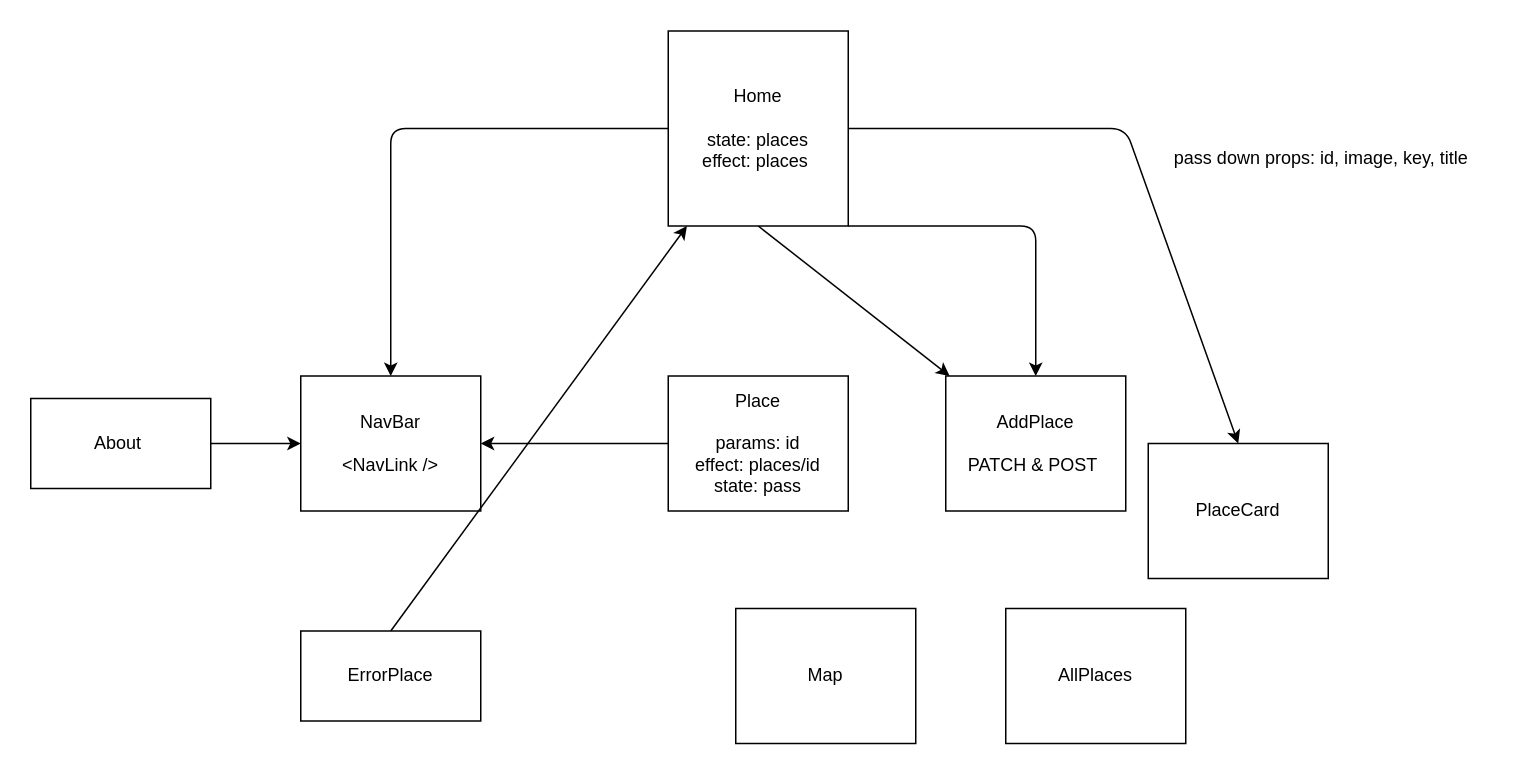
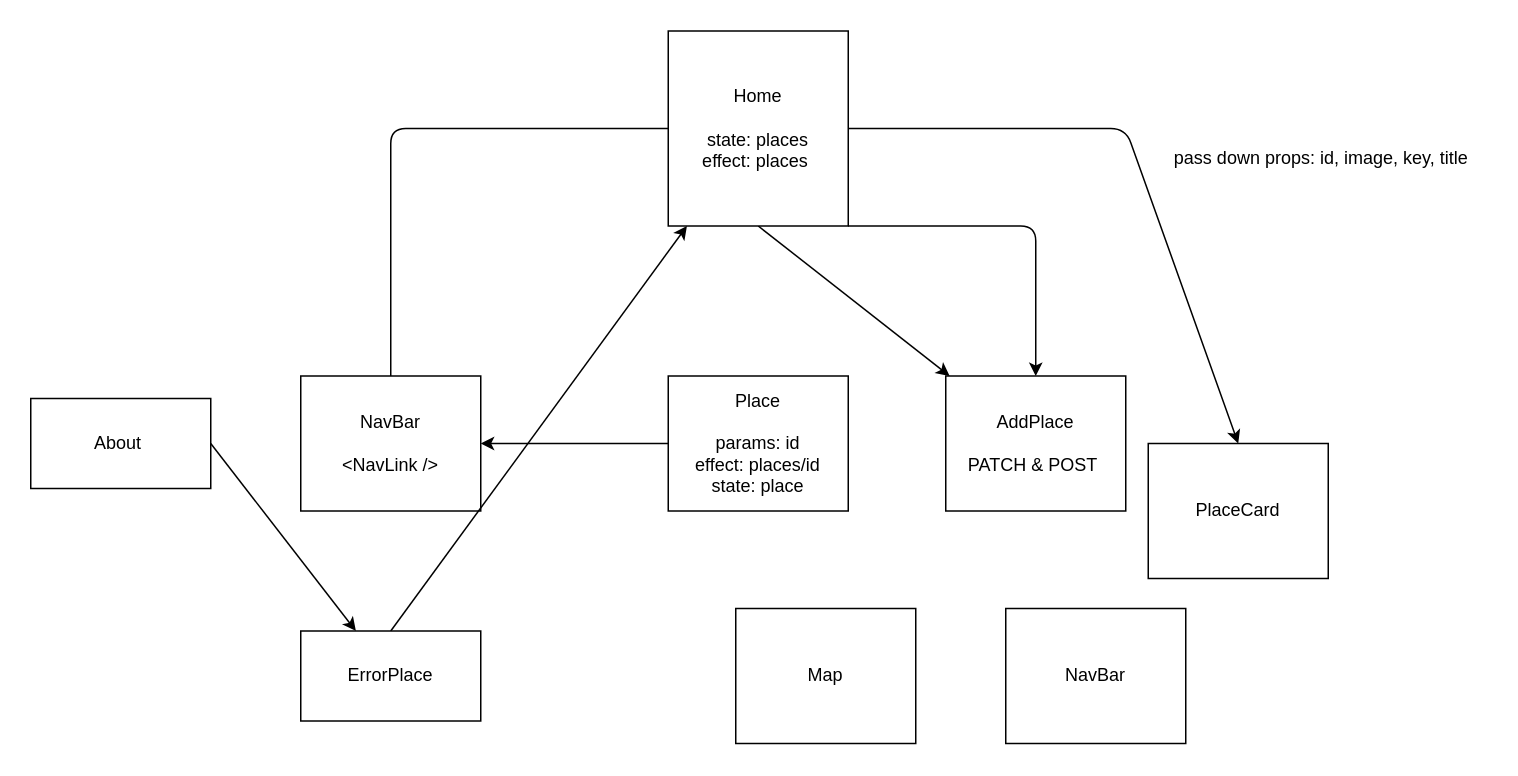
- <mxCell id="4" style="edgeStyle=none;html=1;exitX=0;exitY=0.5;exitDx=0;exitDy=0;entryX=0.5;entryY=0;entryDx=0;entryDy=0;" edge="1" parent="1" source="6" target="14"><mxGeometry relative="1" as="geometry"><Array as="points"><mxPoint x="260" y="85" /></Array></mxGeometry></mxCell>
+ <mxCell id="4" style="edgeStyle=none;html=1;exitX=0;exitY=0.5;exitDx=0;exitDy=0;entryX=0.5;entryY=0;entryDx=0;entryDy=0;endArrow=none;" edge="1" parent="1" source="6" target="14"><mxGeometry relative="1" as="geometry"><Array as="points"><mxPoint x="260" y="85" /></Array></mxGeometry></mxCell>
- <mxCell id="10" style="edgeStyle=none;html=1;exitX=1;exitY=0.5;exitDx=0;exitDy=0;entryX=0;entryY=0.5;entryDx=0;entryDy=0;" edge="1" parent="1" source="11" target="14"><mxGeometry relative="1" as="geometry" /></mxCell>
+ <mxCell id="10" style="edgeStyle=none;html=1;exitX=1;exitY=0.5;exitDx=0;exitDy=0;" edge="1" parent="1" source="11" target="17"><mxGeometry relative="1" as="geometry" /></mxCell>
- <mxCell id="9" value="Place&lt;br&gt;&lt;br&gt;params: id&lt;br&gt;effect: places/id&lt;br&gt;state: pass" style="whiteSpace=wrap;html=1;" parent="1" vertex="1"><mxGeometry x="445" y="250" width="120" height="90" as="geometry" /></mxCell>
+ <mxCell id="9" value="Place&lt;br&gt;&lt;br&gt;params: id&lt;br&gt;effect: places/id&lt;br&gt;state: place" style="whiteSpace=wrap;html=1;" parent="1" vertex="1"><mxGeometry x="445" y="250" width="120" height="90" as="geometry" /></mxCell>
- <mxCell id="7" value="AllPlaces" style="whiteSpace=wrap;html=1;" parent="1" vertex="1"><mxGeometry x="670" y="405" width="120" height="90" as="geometry" /></mxCell>
+ <mxCell id="7" value="NavBar" style="whiteSpace=wrap;html=1;" parent="1" vertex="1"><mxGeometry x="670" y="405" width="120" height="90" as="geometry" /></mxCell>
